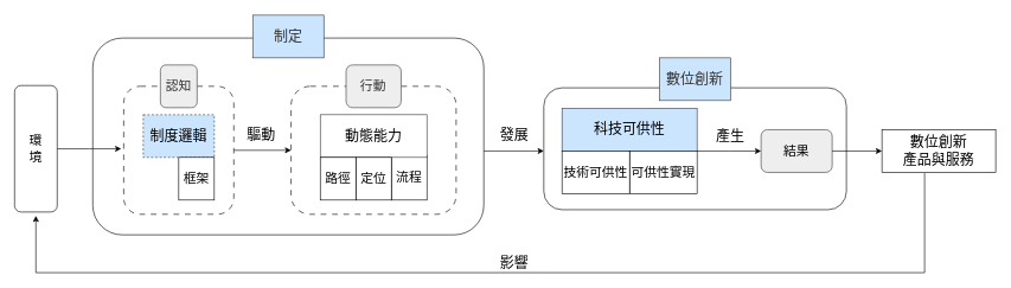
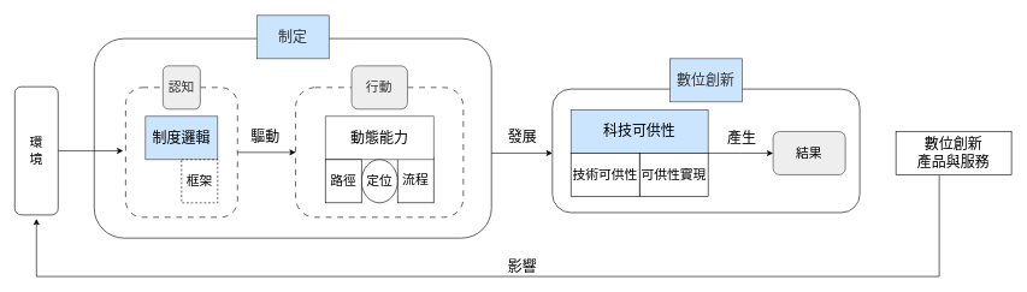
- <mxCell id="13" value="&lt;span&gt;&lt;font style=&quot;font-size: 20px;&quot;&gt;制度邏輯&lt;/font&gt;&lt;/span&gt;" style="rounded=0;whiteSpace=wrap;html=1;fontSize=18;fontFamily=標楷體;movable=1;resizable=1;rotatable=1;deletable=1;editable=1;locked=0;connectable=1;fillColor=#cce5ff;strokeColor=#36393d;fontStyle=0;align=center;verticalAlign=middle;dashed=1;" parent="12" vertex="1"><mxGeometry width="100" height="60" as="geometry" /></mxCell>
+ <mxCell id="13" value="&lt;span&gt;&lt;font style=&quot;font-size: 20px;&quot;&gt;制度邏輯&lt;/font&gt;&lt;/span&gt;" style="rounded=0;whiteSpace=wrap;html=1;fontSize=18;fontFamily=標楷體;movable=1;resizable=1;rotatable=1;deletable=1;editable=1;locked=0;connectable=1;fillColor=#cce5ff;strokeColor=#36393d;fontStyle=0;align=center;verticalAlign=middle;" parent="12" vertex="1"><mxGeometry width="100" height="60" as="geometry" /></mxCell>
- <mxCell id="38" style="edgeStyle=orthogonalEdgeStyle;rounded=0;orthogonalLoop=1;jettySize=auto;html=1;entryX=0;entryY=0.5;entryDx=0;entryDy=0;" parent="1" source="26" target="27" edge="1"><mxGeometry relative="1" as="geometry" /></mxCell>
- <mxCell id="14" value="框架" style="rounded=0;whiteSpace=wrap;html=1;movable=1;resizable=1;rotatable=1;deletable=1;editable=1;locked=0;connectable=1;fontFamily=標楷體;fontSize=18;fontStyle=0" parent="12" vertex="1"><mxGeometry x="50" y="60" width="50" height="60" as="geometry" /></mxCell>
+ <mxCell id="14" value="框架" style="rounded=0;whiteSpace=wrap;html=1;movable=1;resizable=1;rotatable=1;deletable=1;editable=1;locked=0;connectable=1;fontFamily=標楷體;fontSize=18;fontStyle=0;dashed=1;" parent="12" vertex="1"><mxGeometry x="50" y="60" width="50" height="60" as="geometry" /></mxCell>
- <mxCell id="35" value="定位" style="rounded=0;whiteSpace=wrap;html=1;movable=1;resizable=1;rotatable=1;deletable=1;editable=1;locked=0;connectable=1;fontFamily=標楷體;fontSize=18;fontStyle=0" parent="32" vertex="1"><mxGeometry x="50.006" y="60" width="49.99" height="60" as="geometry" /></mxCell>
+ <mxCell id="35" value="定位" style="ellipse;whiteSpace=wrap;html=1;movable=1;resizable=1;rotatable=1;deletable=1;editable=1;locked=0;connectable=1;fontFamily=標楷體;fontSize=18;fontStyle=0;" parent="32" vertex="1"><mxGeometry x="50.006" y="60" width="49.99" height="60" as="geometry" /></mxCell>
